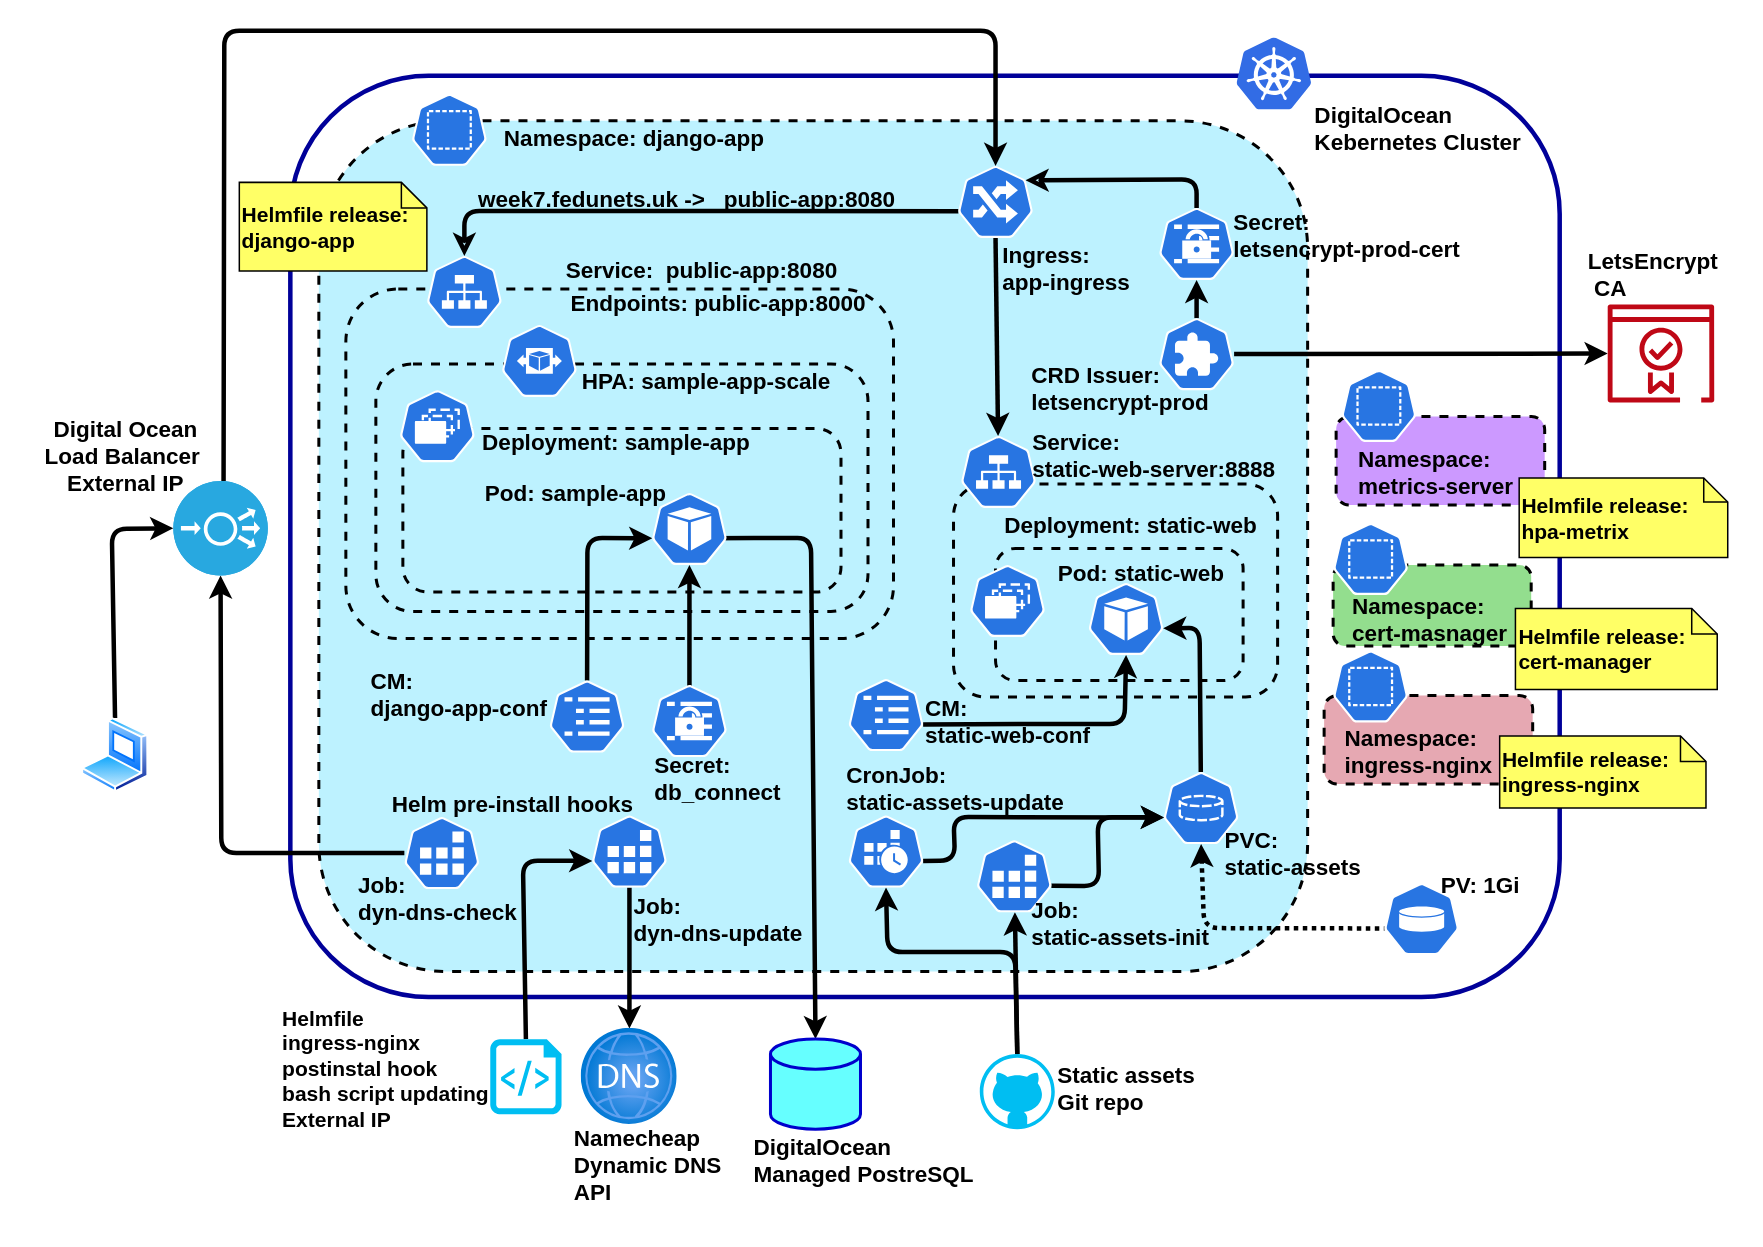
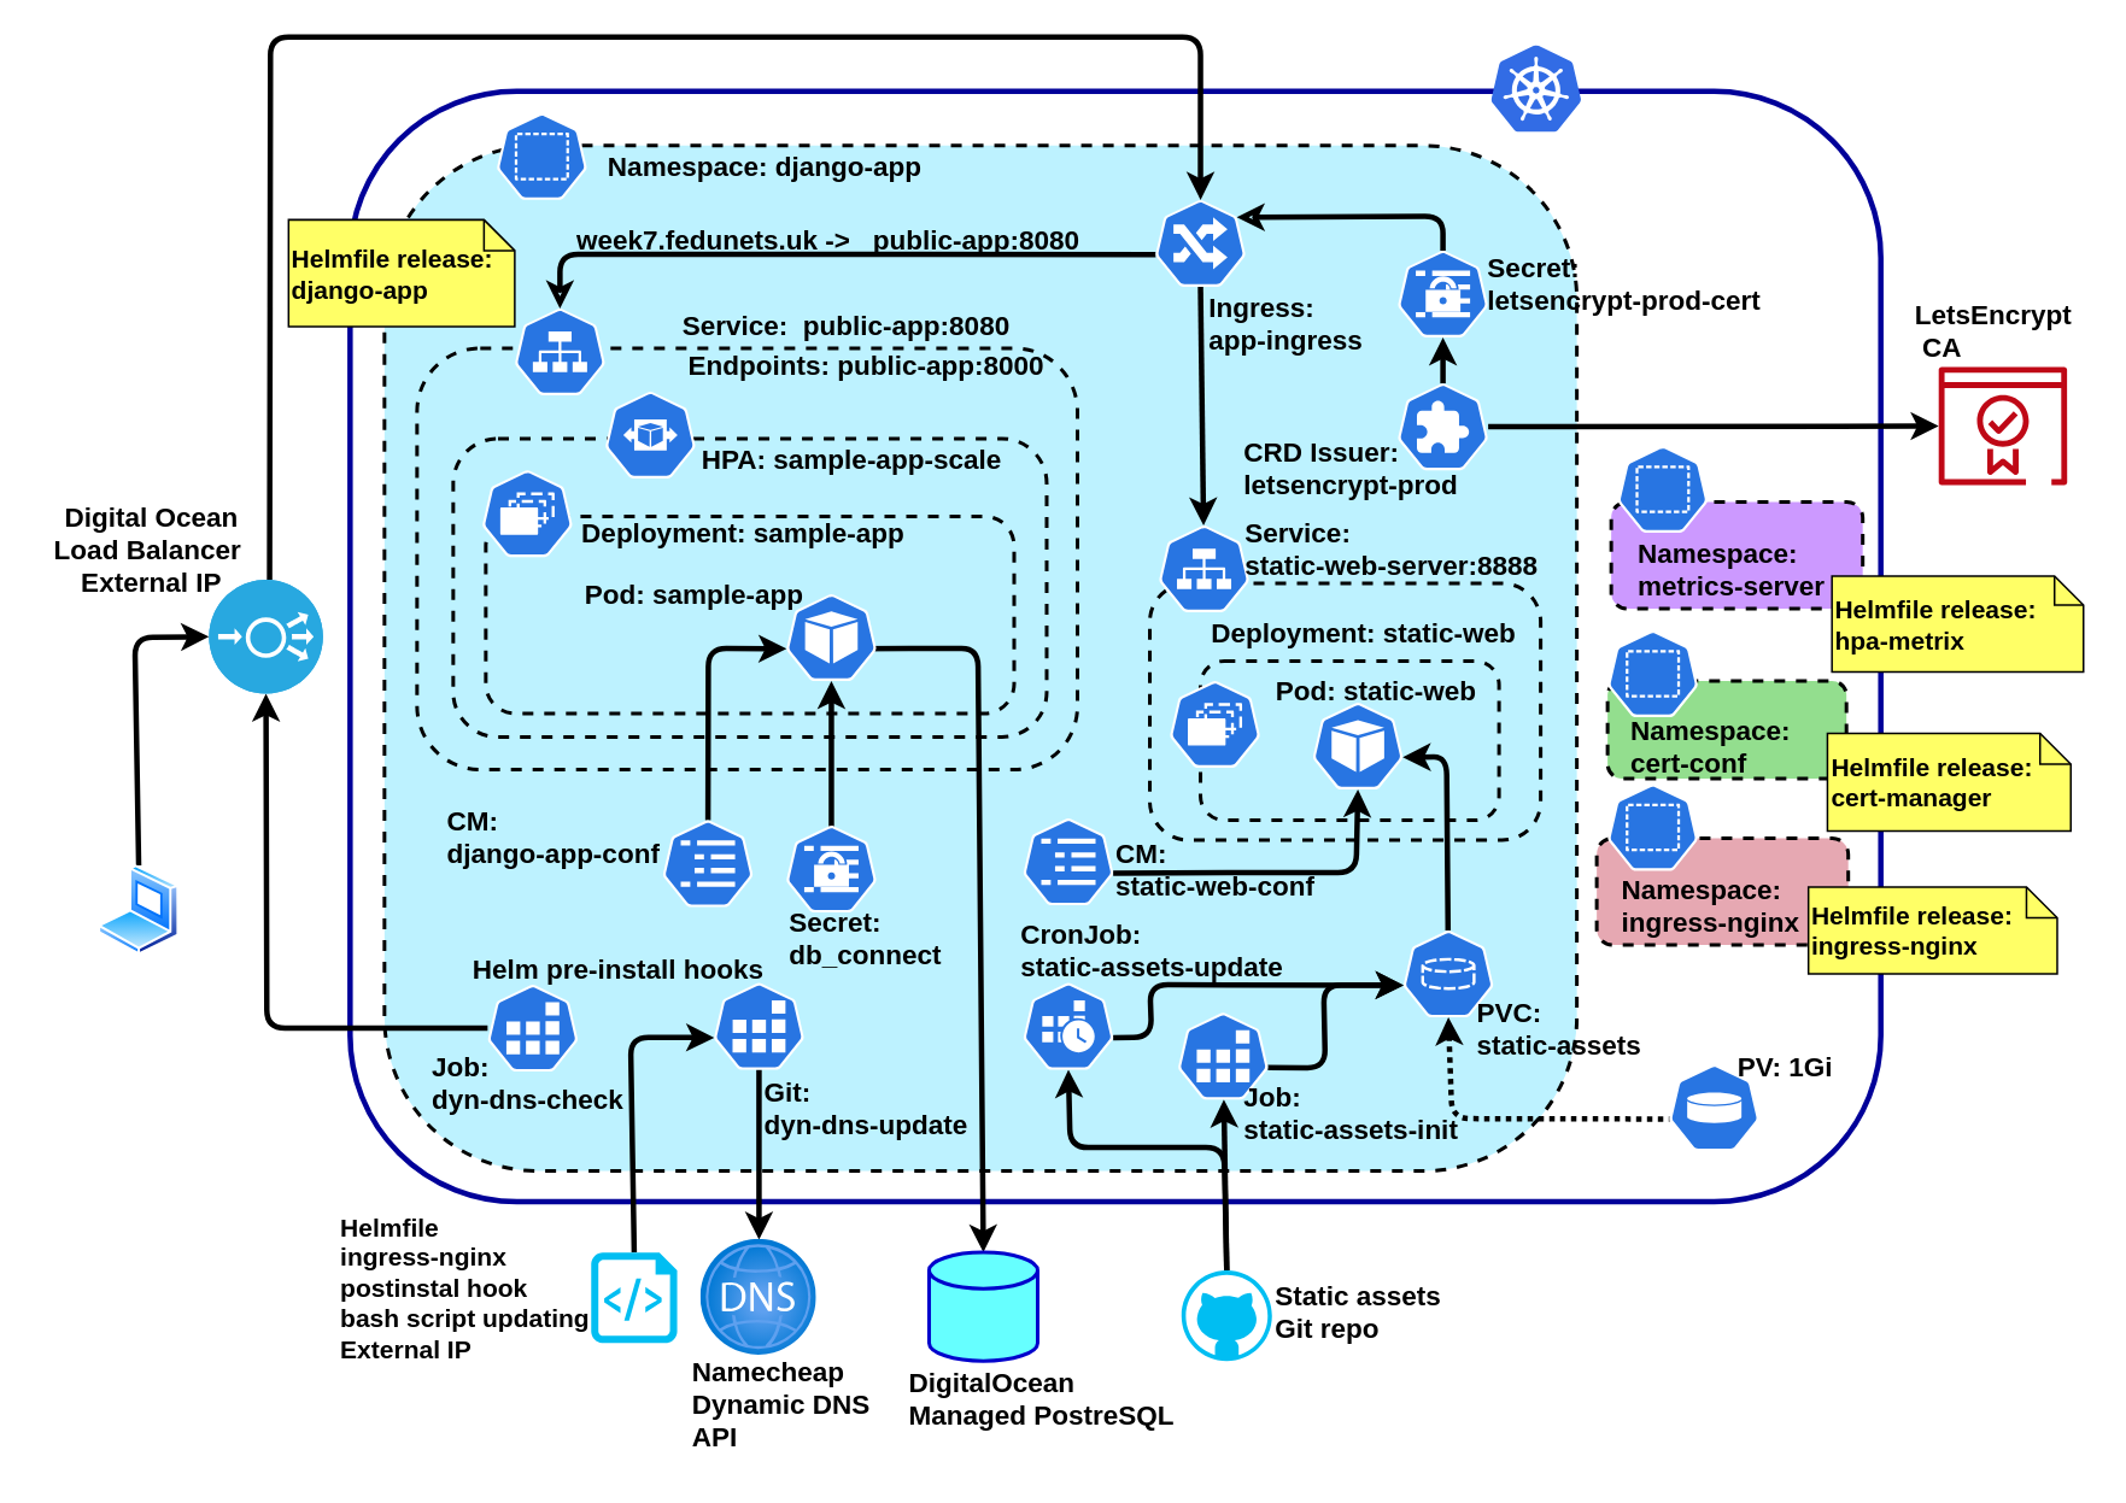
- <mxCell id="30" value="&lt;font style=&quot;font-size: 15px;&quot;&gt;&lt;b style=&quot;font-size: 15px;&quot;&gt;DigitalOcean &lt;br&gt;Kebernetes Cluster&lt;/b&gt;&lt;/font&gt;" style="text;html=1;align=left;verticalAlign=middle;resizable=0;points=[];autosize=1;strokeColor=none;fillColor=none;fontColor=#000000;fontSize=15;fontFamily=Helvetica;" parent="1" vertex="1"><mxGeometry x="874" y="61" width="156" height="48" as="geometry" /></mxCell>
- <mxCell id="56" value="&lt;font style=&quot;font-size: 15px;&quot;&gt;&lt;b style=&quot;font-size: 15px;&quot;&gt;Namespace: &lt;br&gt;&lt;div style=&quot;&quot;&gt;&lt;b style=&quot;background-color: initial;&quot;&gt;cert-masnager&lt;/b&gt;&lt;/div&gt;&lt;/b&gt;&lt;/font&gt;" style="text;html=1;align=left;verticalAlign=middle;resizable=0;points=[];autosize=1;strokeColor=none;fillColor=none;fontColor=#000000;fontSize=15;fontFamily=Helvetica;" parent="1" vertex="1"><mxGeometry x="899" y="388" width="121" height="48" as="geometry" /></mxCell>
+ <mxCell id="56" value="&lt;font style=&quot;font-size: 15px;&quot;&gt;&lt;b style=&quot;font-size: 15px;&quot;&gt;Namespace: &lt;br&gt;&lt;div style=&quot;&quot;&gt;&lt;b style=&quot;background-color: initial;&quot;&gt;cert-conf&lt;/b&gt;&lt;/div&gt;&lt;/b&gt;&lt;/font&gt;" style="text;html=1;align=left;verticalAlign=middle;resizable=0;points=[];autosize=1;strokeColor=none;fillColor=none;fontColor=#000000;fontSize=15;fontFamily=Helvetica;" parent="1" vertex="1"><mxGeometry x="899" y="388" width="121" height="48" as="geometry" /></mxCell>
- <mxCell id="39" value="&lt;div style=&quot;text-align: left; font-size: 15px;&quot;&gt;&lt;b style=&quot;font-size: 15px; background-color: initial;&quot;&gt;Job:&lt;/b&gt;&lt;/div&gt;&lt;span style=&quot;font-size: 15px;&quot;&gt;&lt;b style=&quot;font-size: 15px;&quot;&gt;dyn-dns-update&lt;/b&gt;&lt;/span&gt;" style="text;html=1;align=center;verticalAlign=middle;resizable=0;points=[];autosize=1;strokeColor=none;fillColor=none;fontColor=#000000;fontSize=15;fontFamily=Helvetica;" parent="1" vertex="1"><mxGeometry x="412.5" y="588" width="131" height="48" as="geometry" /></mxCell>
+ <mxCell id="39" value="&lt;div style=&quot;text-align: left; font-size: 15px;&quot;&gt;&lt;b style=&quot;font-size: 15px; background-color: initial;&quot;&gt;Git:&lt;/b&gt;&lt;/div&gt;&lt;span style=&quot;font-size: 15px;&quot;&gt;&lt;b style=&quot;font-size: 15px;&quot;&gt;dyn-dns-update&lt;/b&gt;&lt;/span&gt;" style="text;html=1;align=center;verticalAlign=middle;resizable=0;points=[];autosize=1;strokeColor=none;fillColor=none;fontColor=#000000;fontSize=15;fontFamily=Helvetica;" parent="1" vertex="1"><mxGeometry x="412.5" y="588" width="131" height="48" as="geometry" /></mxCell>
